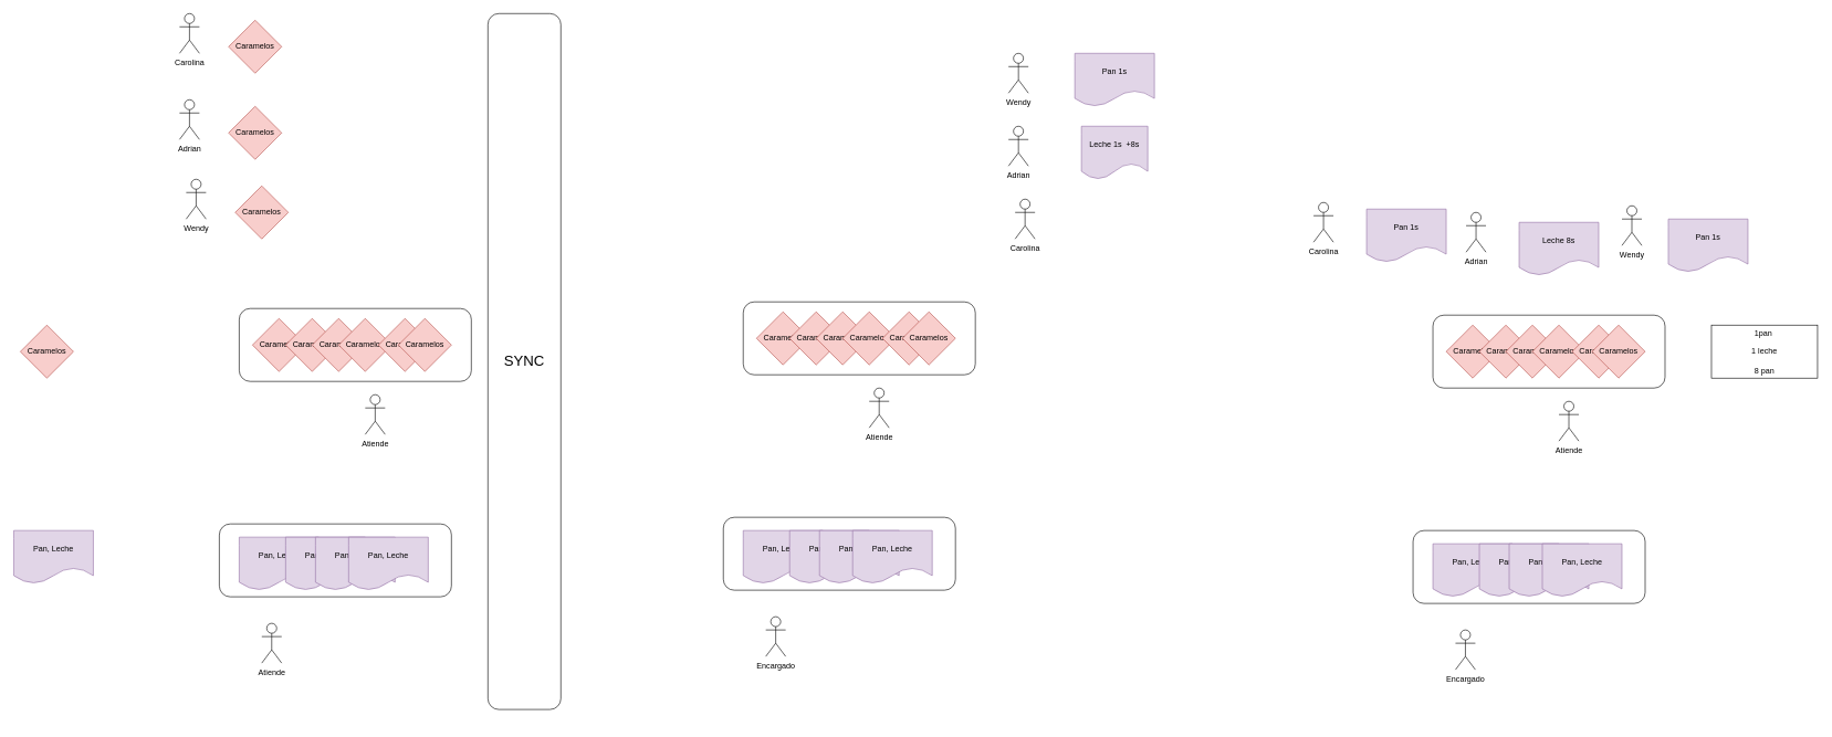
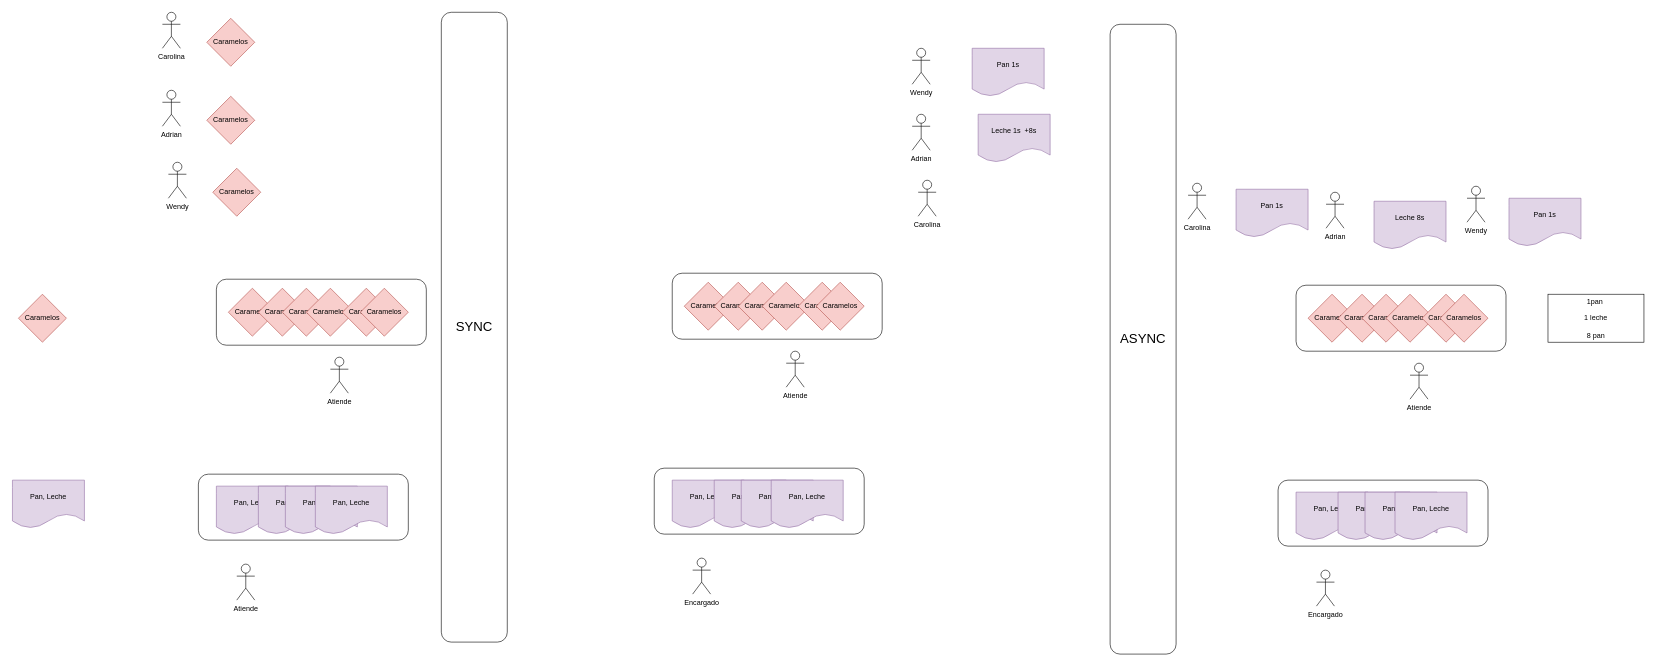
- <mxCell id="43" value="Leche 1s&amp;nbsp; +8s" style="shape=document;whiteSpace=wrap;html=1;boundedLbl=1;fillColor=#e1d5e7;strokeColor=#9673a6;" parent="1" vertex="1"><mxGeometry x="1630" y="190" width="100" height="80" as="geometry" /></mxCell>
+ <mxCell id="43" value="Leche 1s&amp;nbsp; +8s" style="shape=document;whiteSpace=wrap;html=1;boundedLbl=1;fillColor=#e1d5e7;strokeColor=#9673a6;" parent="1" vertex="1"><mxGeometry x="1630" y="190" width="120" height="80" as="geometry" /></mxCell>
+ <mxCell id="44" value="&lt;font style=&quot;font-size: 22px;&quot;&gt;ASYNC&lt;/font&gt;" style="rounded=1;whiteSpace=wrap;html=1;" parent="1" vertex="1"><mxGeometry x="1850" y="40" width="110" height="1050" as="geometry" /></mxCell>
